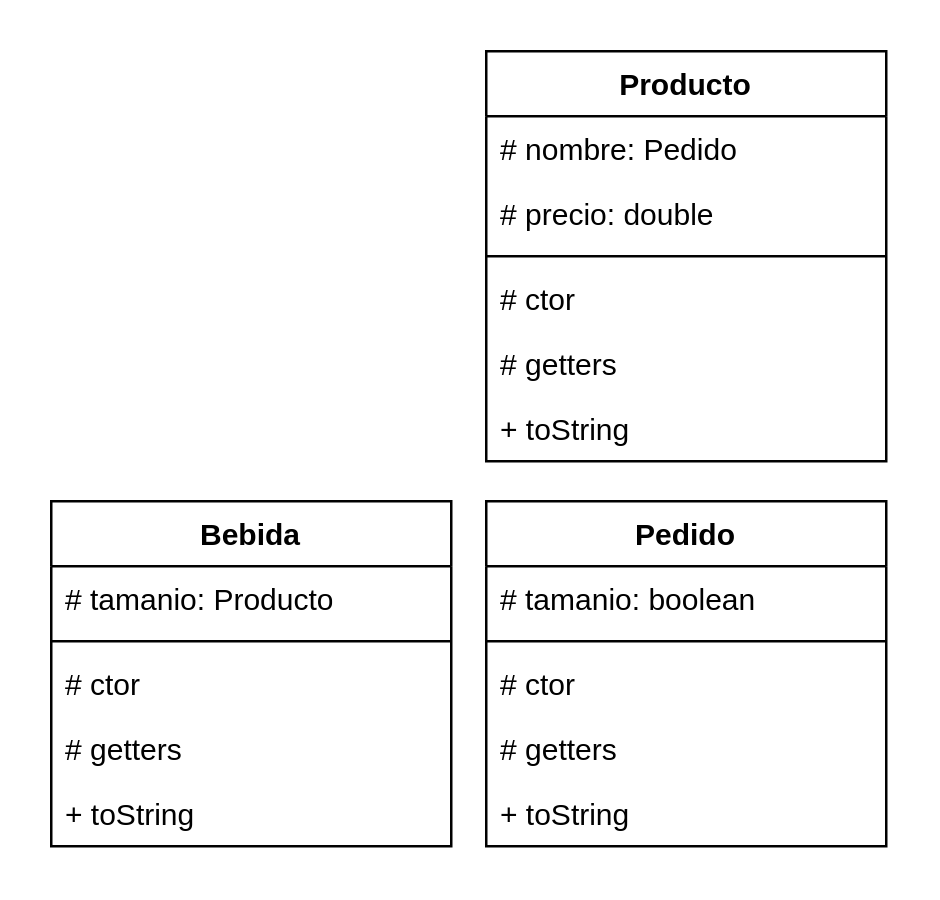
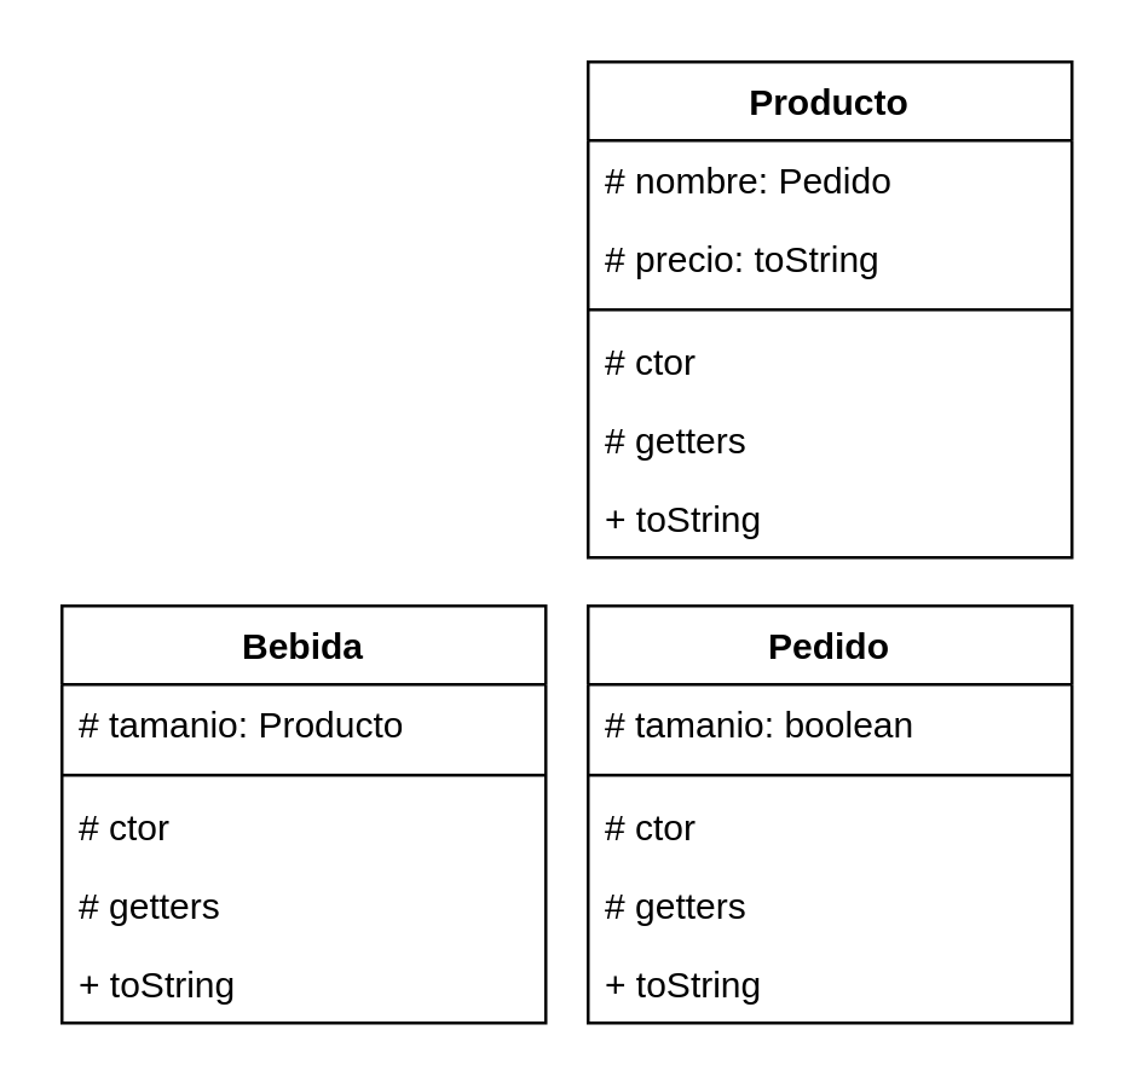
- <mxCell id="4" value="# precio: double" style="text;strokeColor=none;fillColor=none;align=left;verticalAlign=top;spacingLeft=4;spacingRight=4;overflow=hidden;rotatable=0;points=[[0,0.5],[1,0.5]];portConstraint=eastwest;whiteSpace=wrap;html=1;" vertex="1" parent="2"><mxGeometry y="52" width="160" height="26" as="geometry" /></mxCell>
+ <mxCell id="4" value="# precio: toString" style="text;strokeColor=none;fillColor=none;align=left;verticalAlign=top;spacingLeft=4;spacingRight=4;overflow=hidden;rotatable=0;points=[[0,0.5],[1,0.5]];portConstraint=eastwest;whiteSpace=wrap;html=1;" vertex="1" parent="2"><mxGeometry y="52" width="160" height="26" as="geometry" /></mxCell>
